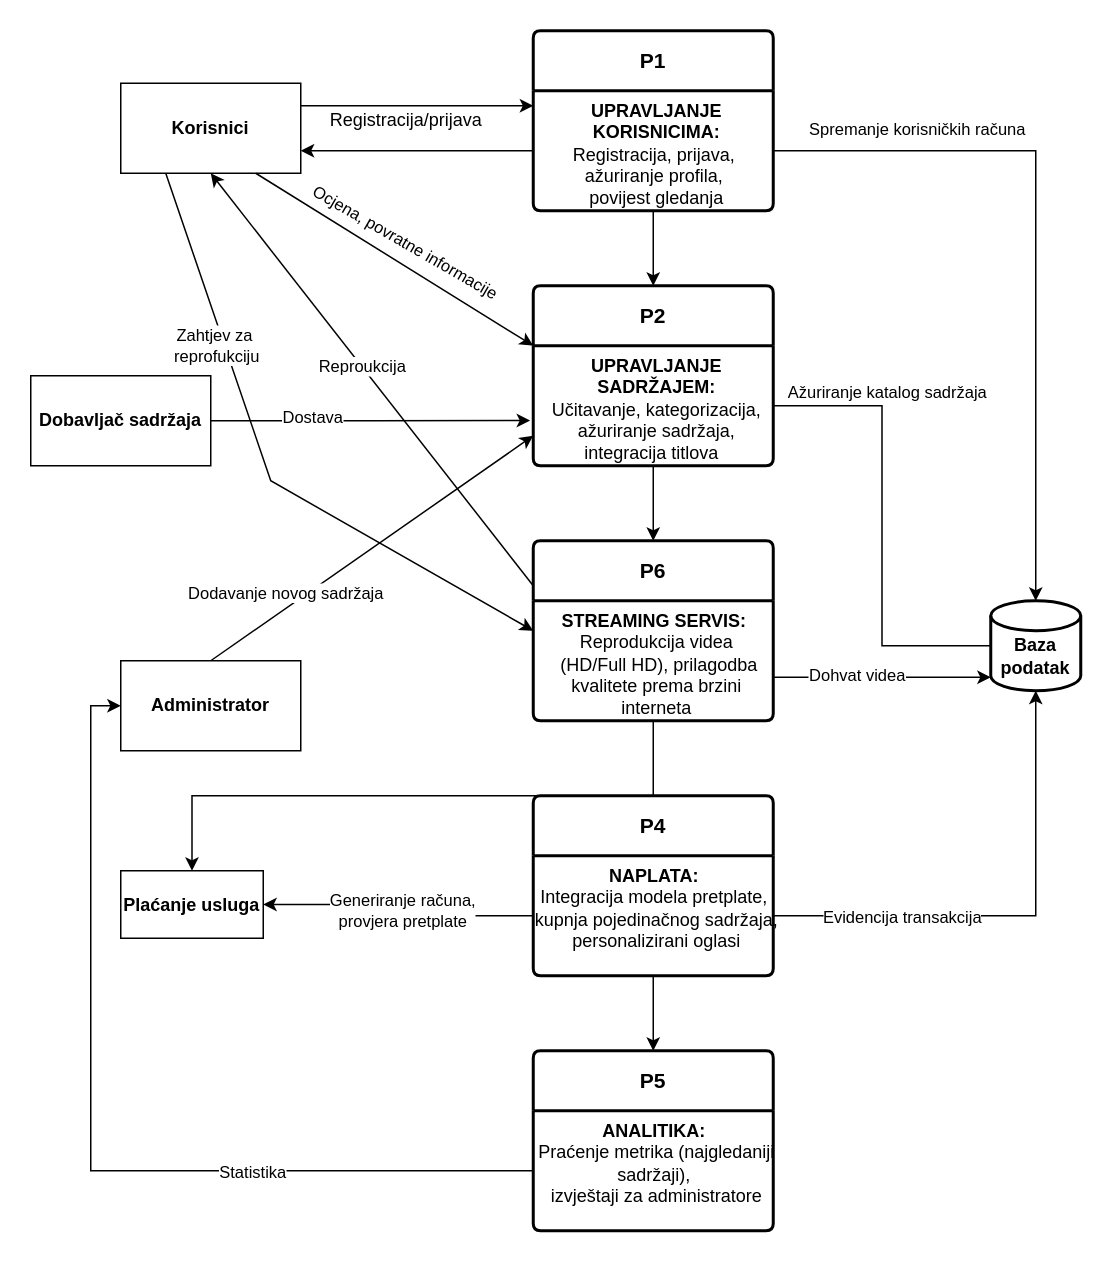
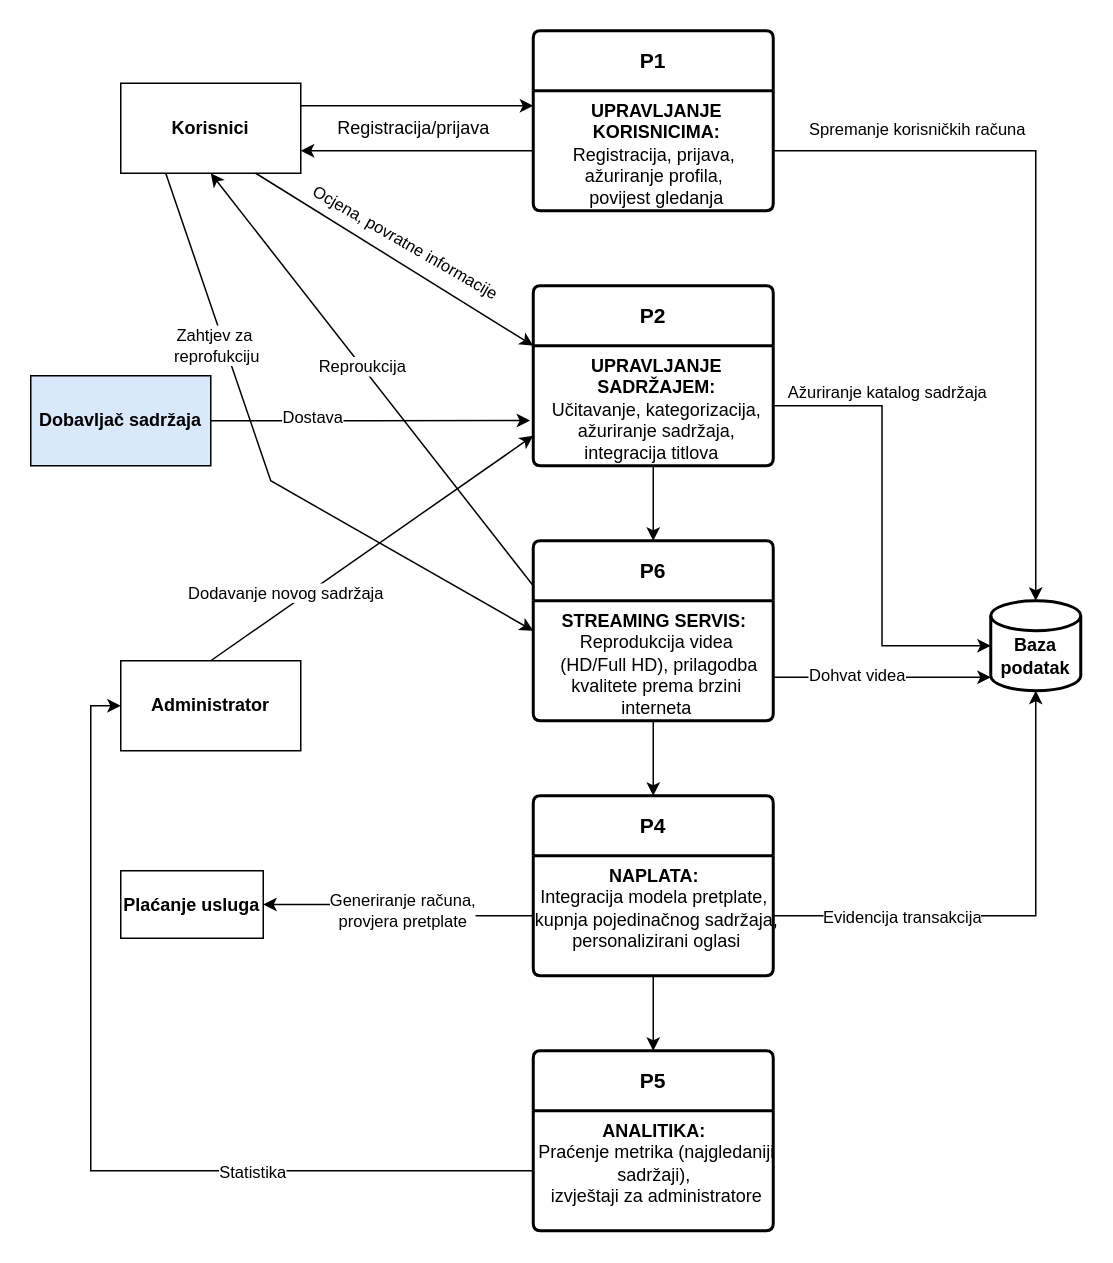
- <mxCell id="7" value="Registracija/prijava" style="text;html=1;align=center;verticalAlign=middle;resizable=0;points=[];autosize=1;strokeColor=none;fillColor=none;" vertex="1" parent="1"><mxGeometry x="210" y="65" width="120" height="30" as="geometry" /></mxCell>
+ <mxCell id="7" value="Registracija/prijava" style="text;html=1;align=center;verticalAlign=middle;resizable=0;points=[];autosize=1;strokeColor=none;fillColor=none;" vertex="1" parent="1"><mxGeometry x="215" y="70" width="120" height="30" as="geometry" /></mxCell>
- <mxCell id="42" style="edgeStyle=orthogonalEdgeStyle;rounded=0;orthogonalLoop=1;jettySize=auto;html=1;exitX=0.5;exitY=1;exitDx=0;exitDy=0;entryX=0.5;entryY=0;entryDx=0;entryDy=0;" edge="1" parent="1" source="4" target="8"><mxGeometry relative="1" as="geometry" /></mxCell>
- <mxCell id="17" value="&lt;b&gt;Dobavljač sadržaja&lt;/b&gt;" style="rounded=0;whiteSpace=wrap;html=1;" vertex="1" parent="1"><mxGeometry x="20" y="250" width="120" height="60" as="geometry" /></mxCell>
+ <mxCell id="17" value="&lt;b&gt;Dobavljač sadržaja&lt;/b&gt;" style="rounded=0;whiteSpace=wrap;html=1;fillColor=#dae8fc;" vertex="1" parent="1"><mxGeometry x="20" y="250" width="120" height="60" as="geometry" /></mxCell>
- <mxCell id="36" style="edgeStyle=orthogonalEdgeStyle;rounded=0;orthogonalLoop=1;jettySize=auto;html=1;entryX=0;entryY=0.5;entryDx=0;entryDy=0;entryPerimeter=0;endArrow=none;" edge="1" parent="1" source="9" target="33"><mxGeometry relative="1" as="geometry" /></mxCell>
+ <mxCell id="36" style="edgeStyle=orthogonalEdgeStyle;rounded=0;orthogonalLoop=1;jettySize=auto;html=1;entryX=0;entryY=0.5;entryDx=0;entryDy=0;entryPerimeter=0;" edge="1" parent="1" source="9" target="33"><mxGeometry relative="1" as="geometry" /></mxCell>
- <mxCell id="44" style="edgeStyle=orthogonalEdgeStyle;rounded=0;orthogonalLoop=1;jettySize=auto;html=1;exitX=0.5;exitY=1;exitDx=0;exitDy=0;" edge="1" parent="1" source="11" target="18"><mxGeometry relative="1" as="geometry" /></mxCell>
+ <mxCell id="44" style="edgeStyle=orthogonalEdgeStyle;rounded=0;orthogonalLoop=1;jettySize=auto;html=1;exitX=0.5;exitY=1;exitDx=0;exitDy=0;" edge="1" parent="1" source="11" target="12"><mxGeometry relative="1" as="geometry" /></mxCell>
